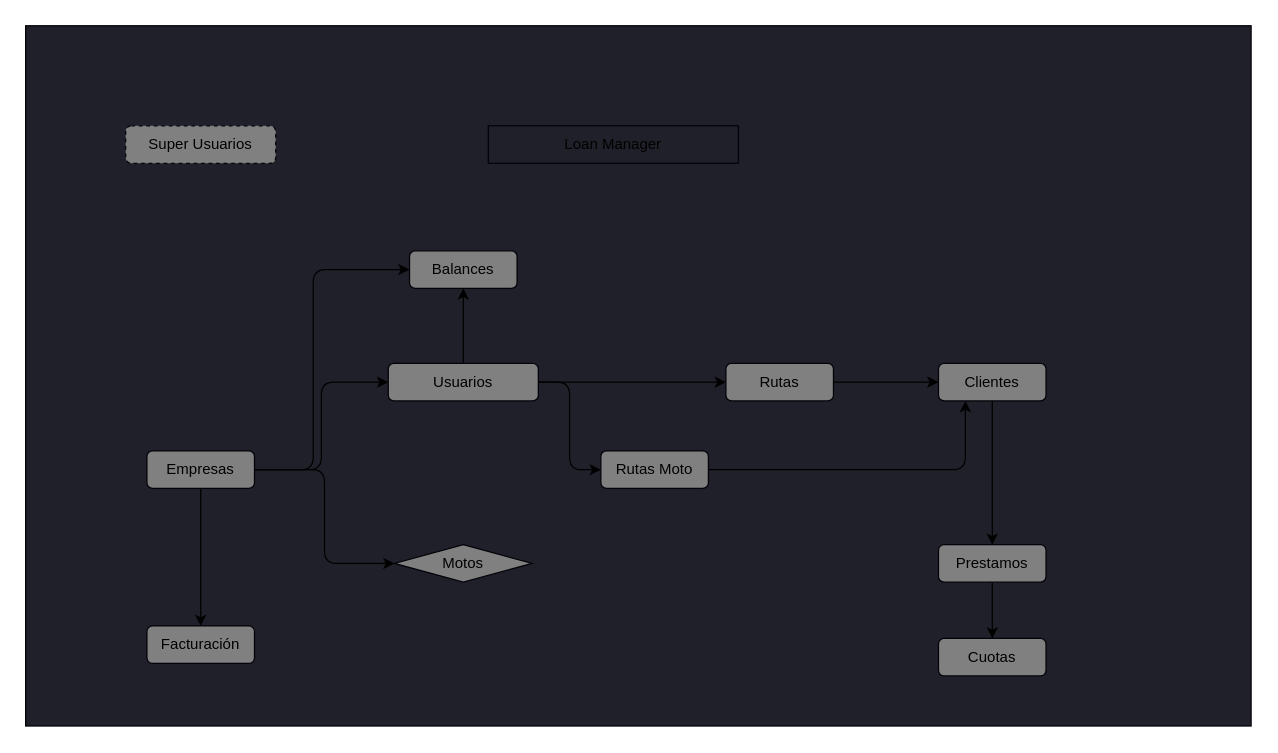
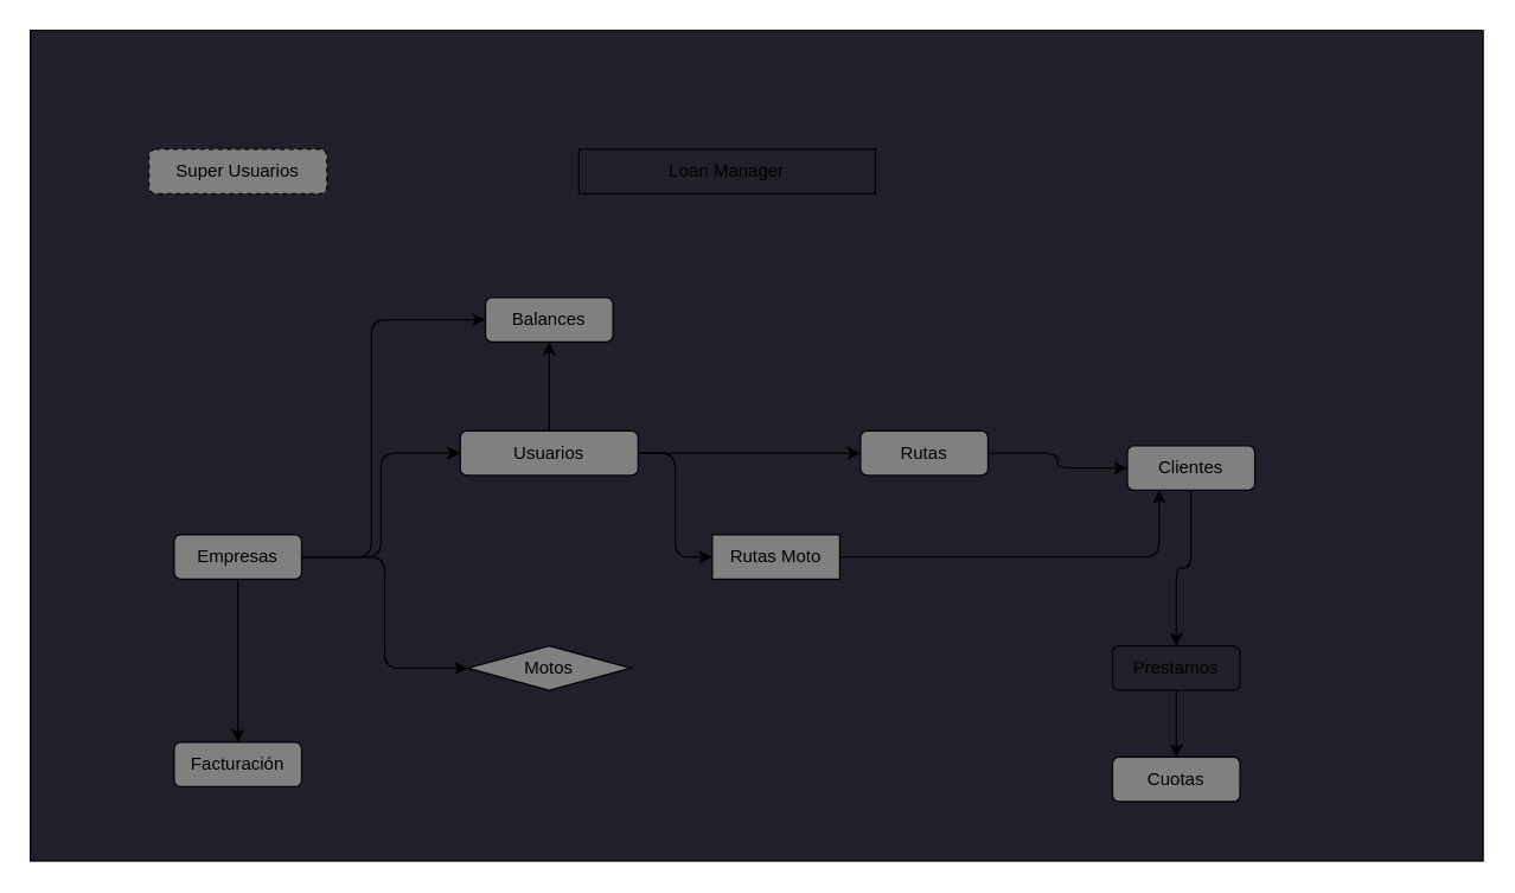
- <mxCell id="6" value="Clientes" style="rounded=1;whiteSpace=wrap;html=1;strokeColor=#030208;fillColor=#808080;" vertex="1" parent="1"><mxGeometry x="750" y="290" width="86" height="30" as="geometry" /></mxCell>
+ <mxCell id="6" value="Clientes" style="rounded=1;whiteSpace=wrap;html=1;strokeColor=#030208;fillColor=#808080;" vertex="1" parent="1"><mxGeometry x="760" y="300" width="86" height="30" as="geometry" /></mxCell>
- <mxCell id="24" value="Rutas Moto" style="rounded=1;whiteSpace=wrap;html=1;strokeColor=#030208;fillColor=#808080;" vertex="1" parent="1"><mxGeometry x="480" y="360" width="86" height="30" as="geometry" /></mxCell>
+ <mxCell id="24" value="Rutas Moto" style="whiteSpace=wrap;html=1;strokeColor=#030208;fillColor=#808080;rounded=0;" vertex="1" parent="1"><mxGeometry x="480" y="360" width="86" height="30" as="geometry" /></mxCell>
- <mxCell id="8" value="Prestamos" style="rounded=1;whiteSpace=wrap;html=1;strokeColor=#030208;fillColor=#808080;" vertex="1" parent="1"><mxGeometry x="750" y="435" width="86" height="30" as="geometry" /></mxCell>
+ <mxCell id="8" value="Prestamos" style="rounded=1;whiteSpace=wrap;html=1;strokeColor=#030208;fillColor=#20202a;" vertex="1" parent="1"><mxGeometry x="750" y="435" width="86" height="30" as="geometry" /></mxCell>
